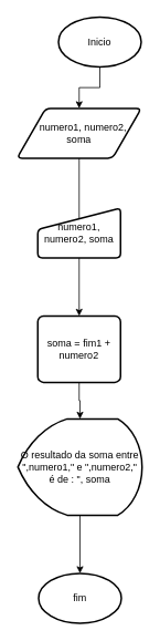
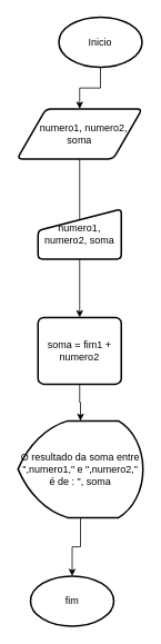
- <mxCell id="11" value="fim" style="strokeWidth=2;html=1;shape=mxgraph.flowchart.start_1;whiteSpace=wrap;" parent="1" vertex="1"><mxGeometry x="46" y="690" width="100" height="60" as="geometry" /></mxCell>
+ <mxCell id="11" value="fim" style="strokeWidth=2;html=1;shape=mxgraph.flowchart.start_1;whiteSpace=wrap;" parent="1" vertex="1"><mxGeometry x="36" y="690" width="100" height="60" as="geometry" /></mxCell>
